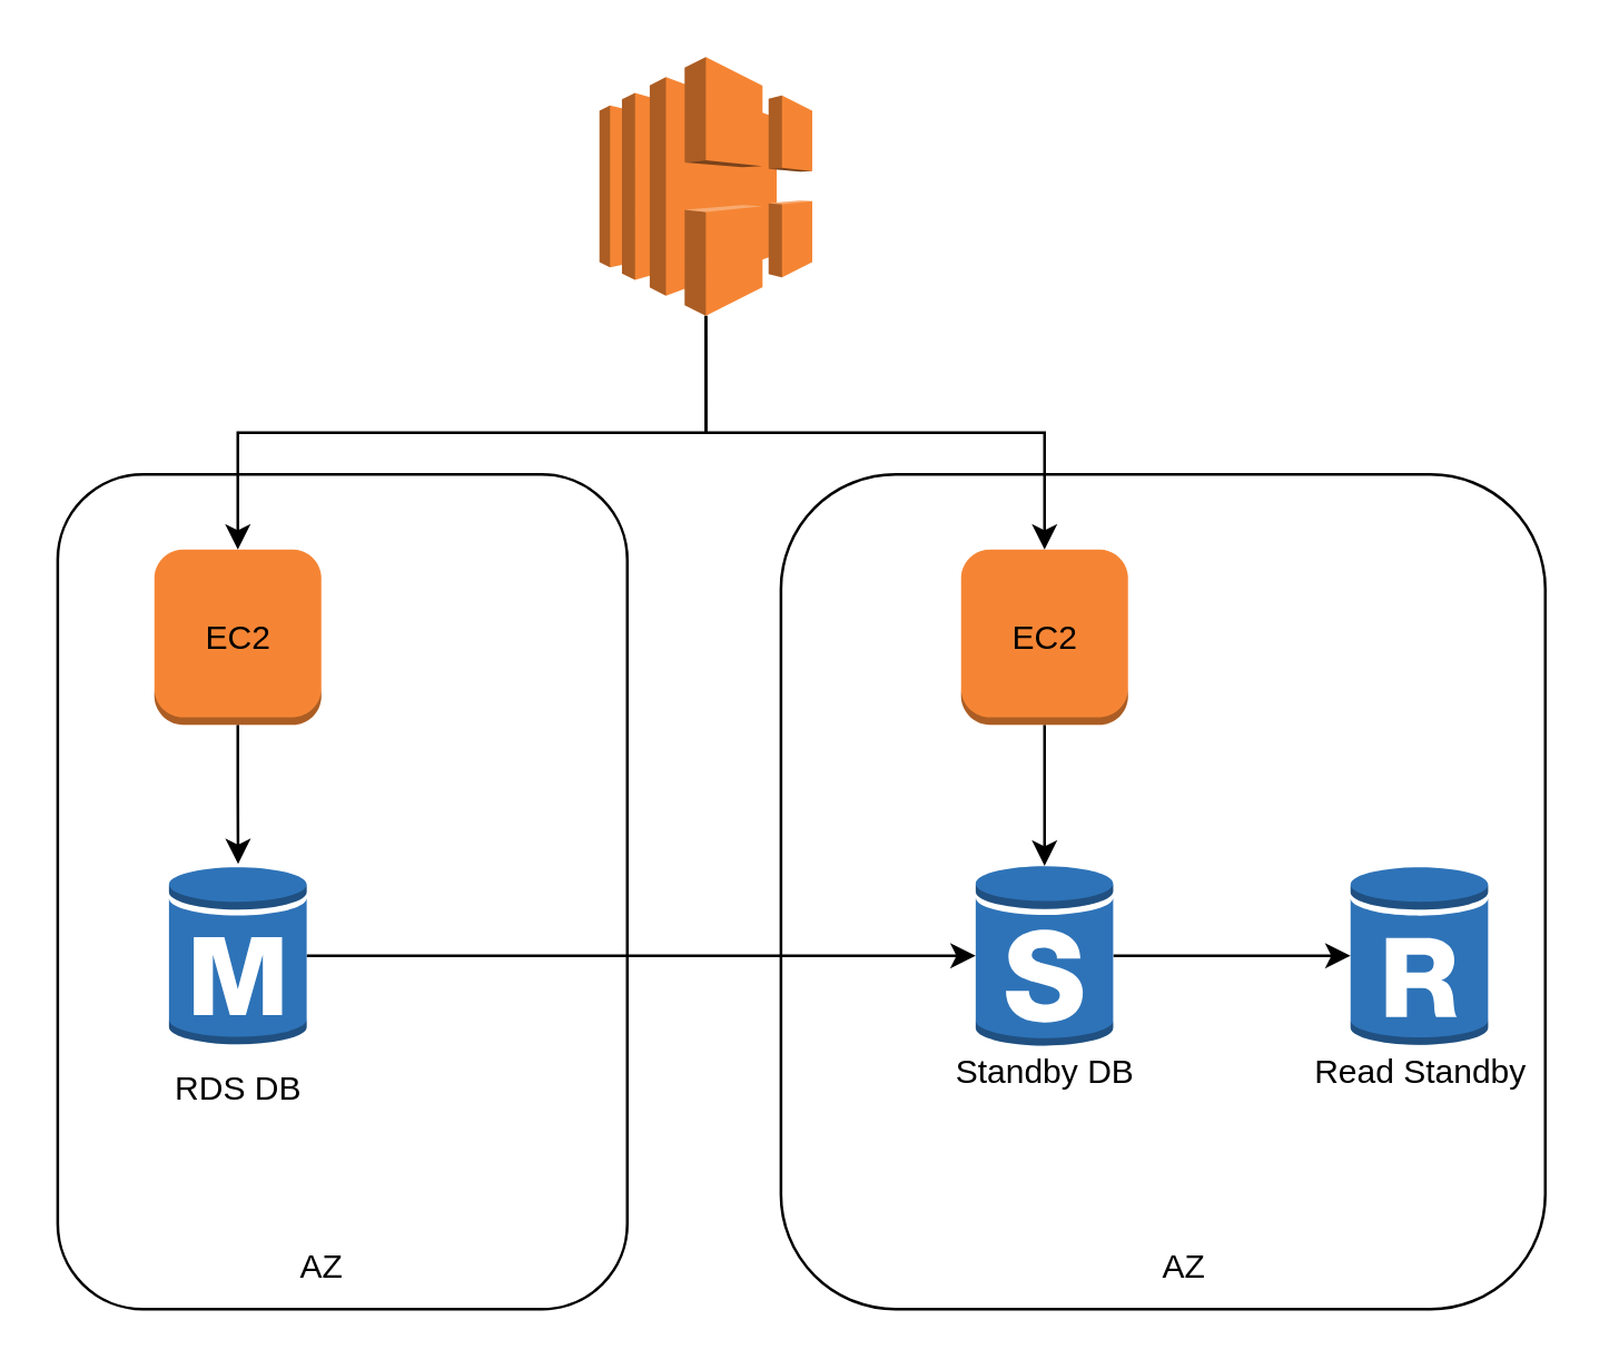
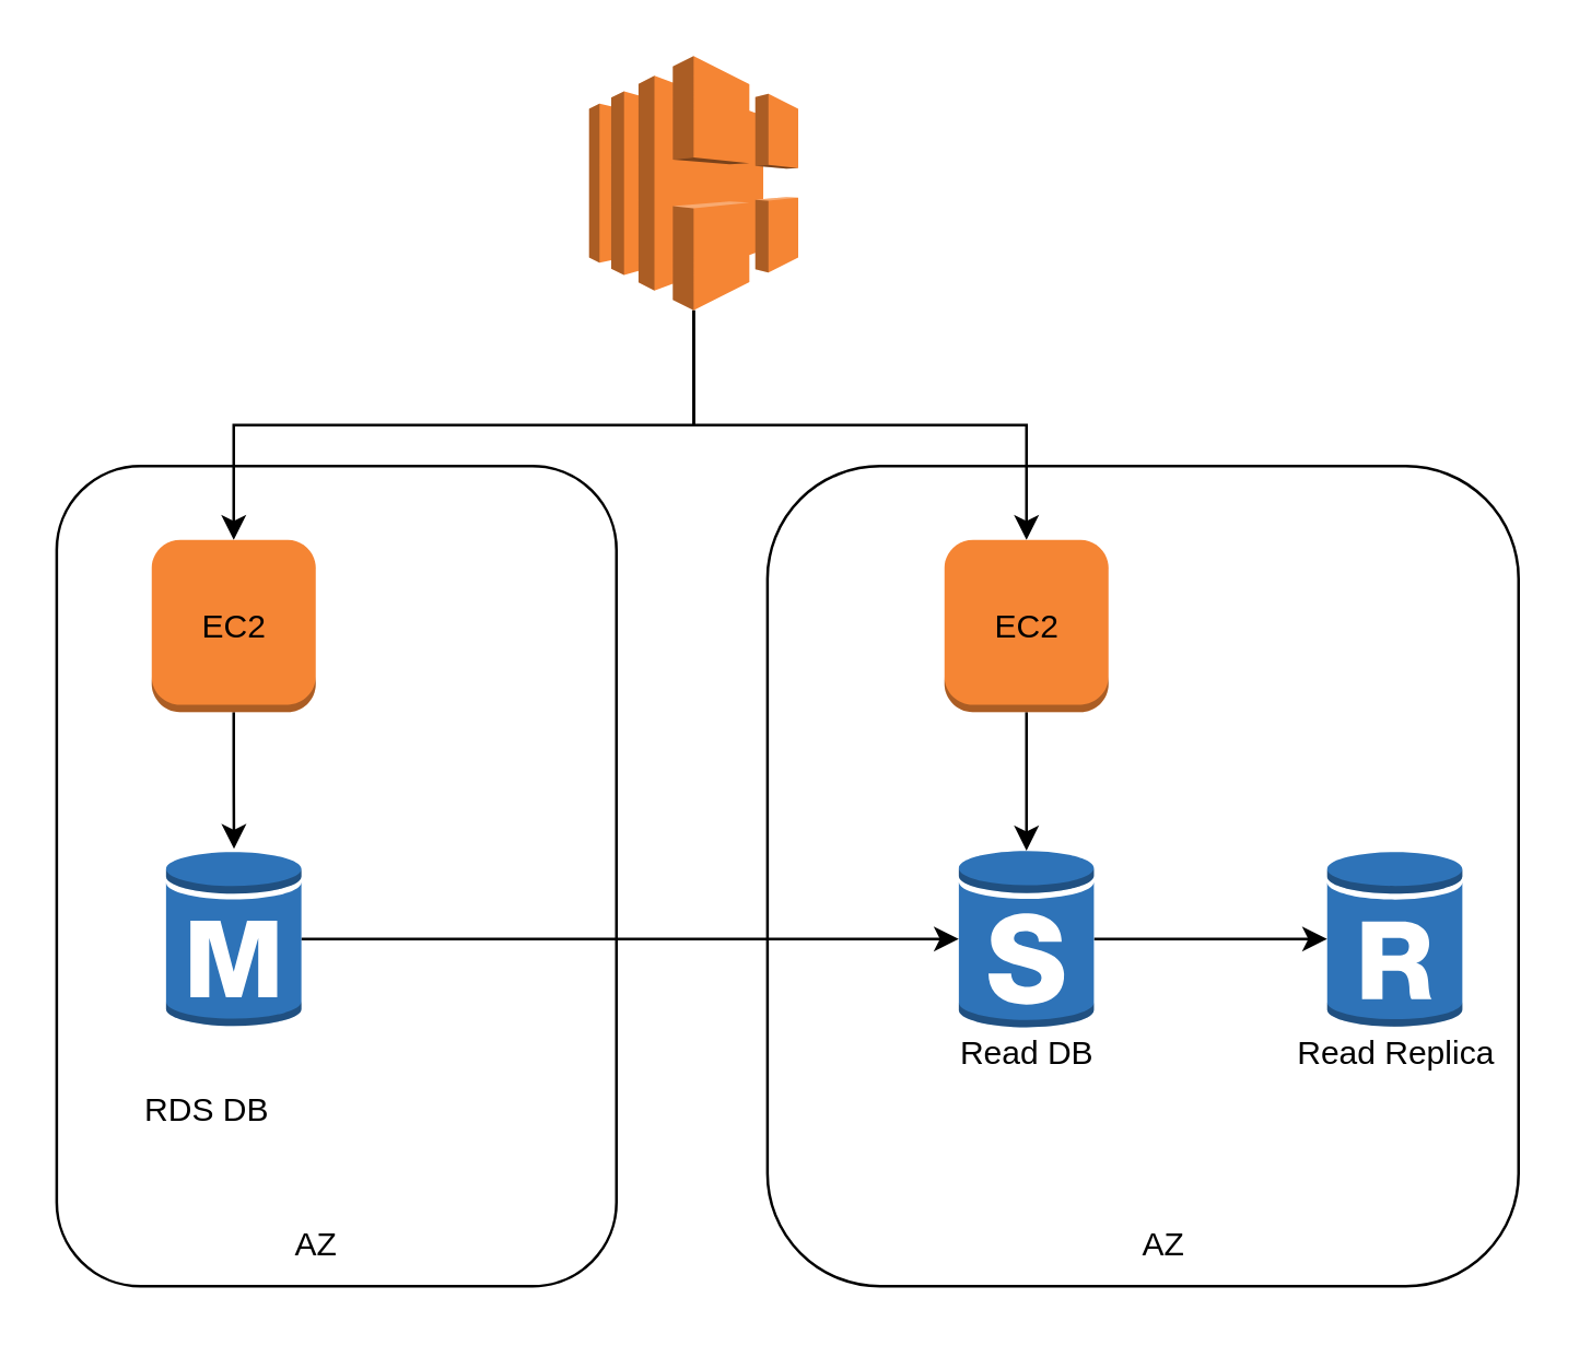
- <mxCell id="19" value="Standby DB" style="text;html=1;align=center;verticalAlign=middle;resizable=0;points=[];autosize=1;strokeColor=none;fillColor=none;" vertex="1" parent="1"><mxGeometry x="330" y="370" width="90" height="30" as="geometry" /></mxCell>
+ <mxCell id="19" value="Read DB" style="text;html=1;align=center;verticalAlign=middle;resizable=0;points=[];autosize=1;strokeColor=none;fillColor=none;" vertex="1" parent="1"><mxGeometry x="330" y="370" width="90" height="30" as="geometry" /></mxCell>
- <mxCell id="20" value="Read Standby" style="text;html=1;align=center;verticalAlign=middle;resizable=0;points=[];autosize=1;strokeColor=none;fillColor=none;" vertex="1" parent="1"><mxGeometry x="460" y="370" width="100" height="30" as="geometry" /></mxCell>
+ <mxCell id="20" value="Read Replica" style="text;html=1;align=center;verticalAlign=middle;resizable=0;points=[];autosize=1;strokeColor=none;fillColor=none;" vertex="1" parent="1"><mxGeometry x="460" y="370" width="100" height="30" as="geometry" /></mxCell>
- <mxCell id="18" value="RDS DB" style="text;html=1;align=center;verticalAlign=middle;resizable=0;points=[];autosize=1;strokeColor=none;fillColor=none;" vertex="1" parent="1"><mxGeometry x="50" y="376" width="70" height="30" as="geometry" /></mxCell>
+ <mxCell id="18" value="RDS DB" style="text;html=1;align=center;verticalAlign=middle;resizable=0;points=[];autosize=1;strokeColor=none;fillColor=none;" vertex="1" parent="1"><mxGeometry x="40" y="391" width="70" height="30" as="geometry" /></mxCell>
